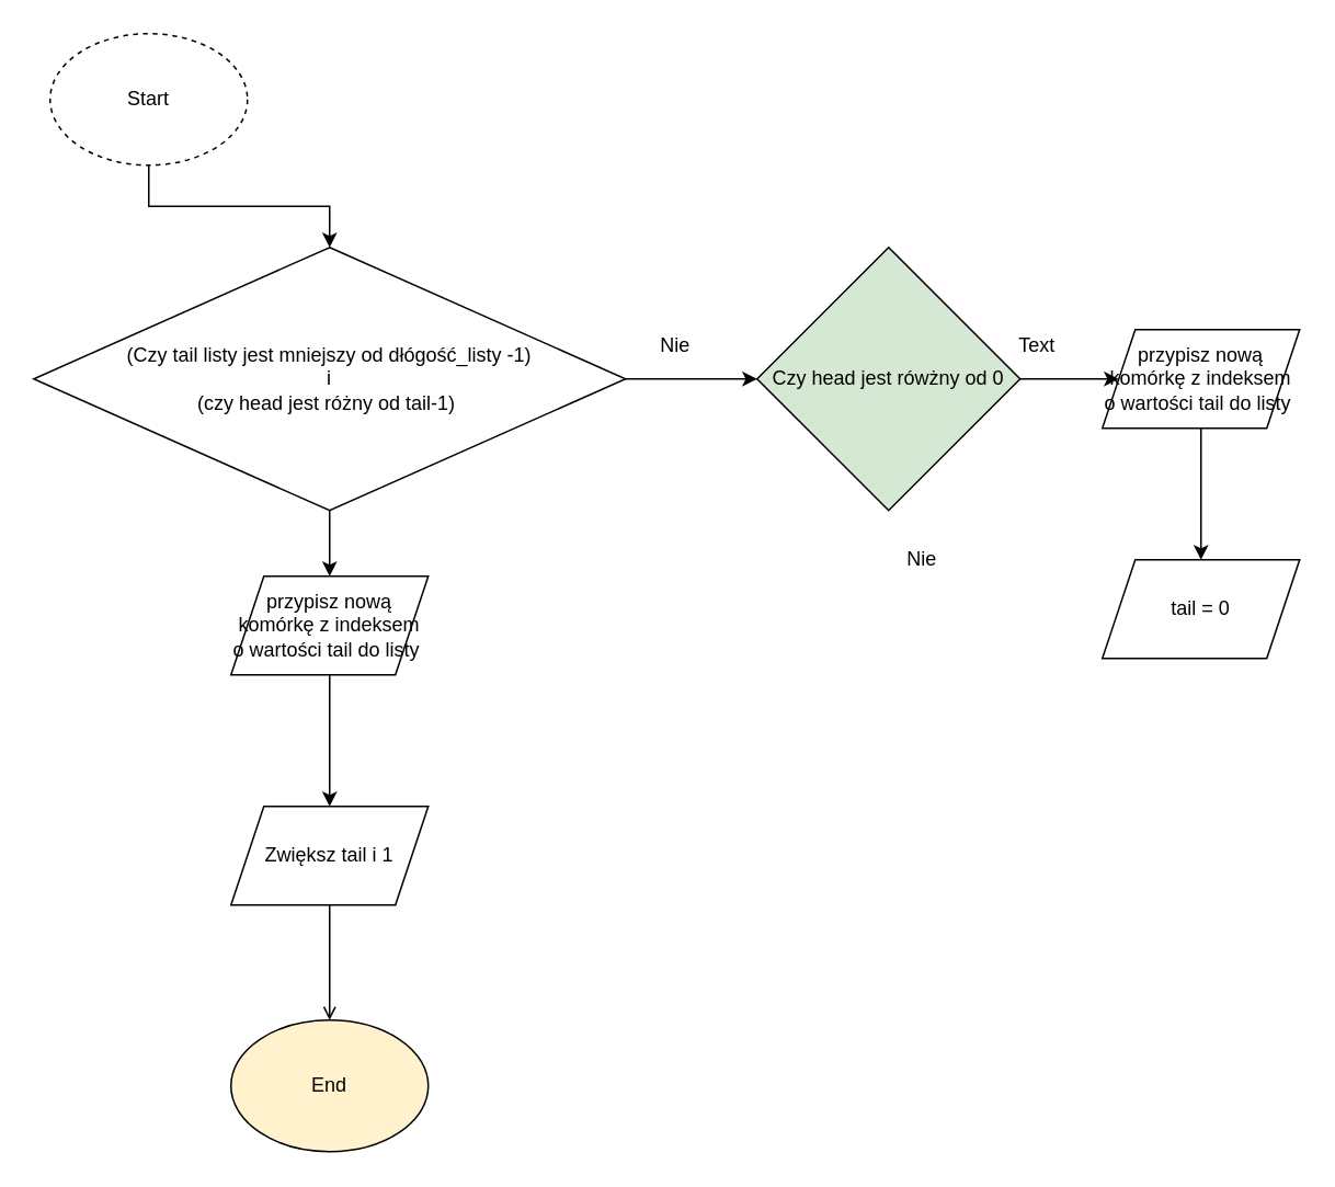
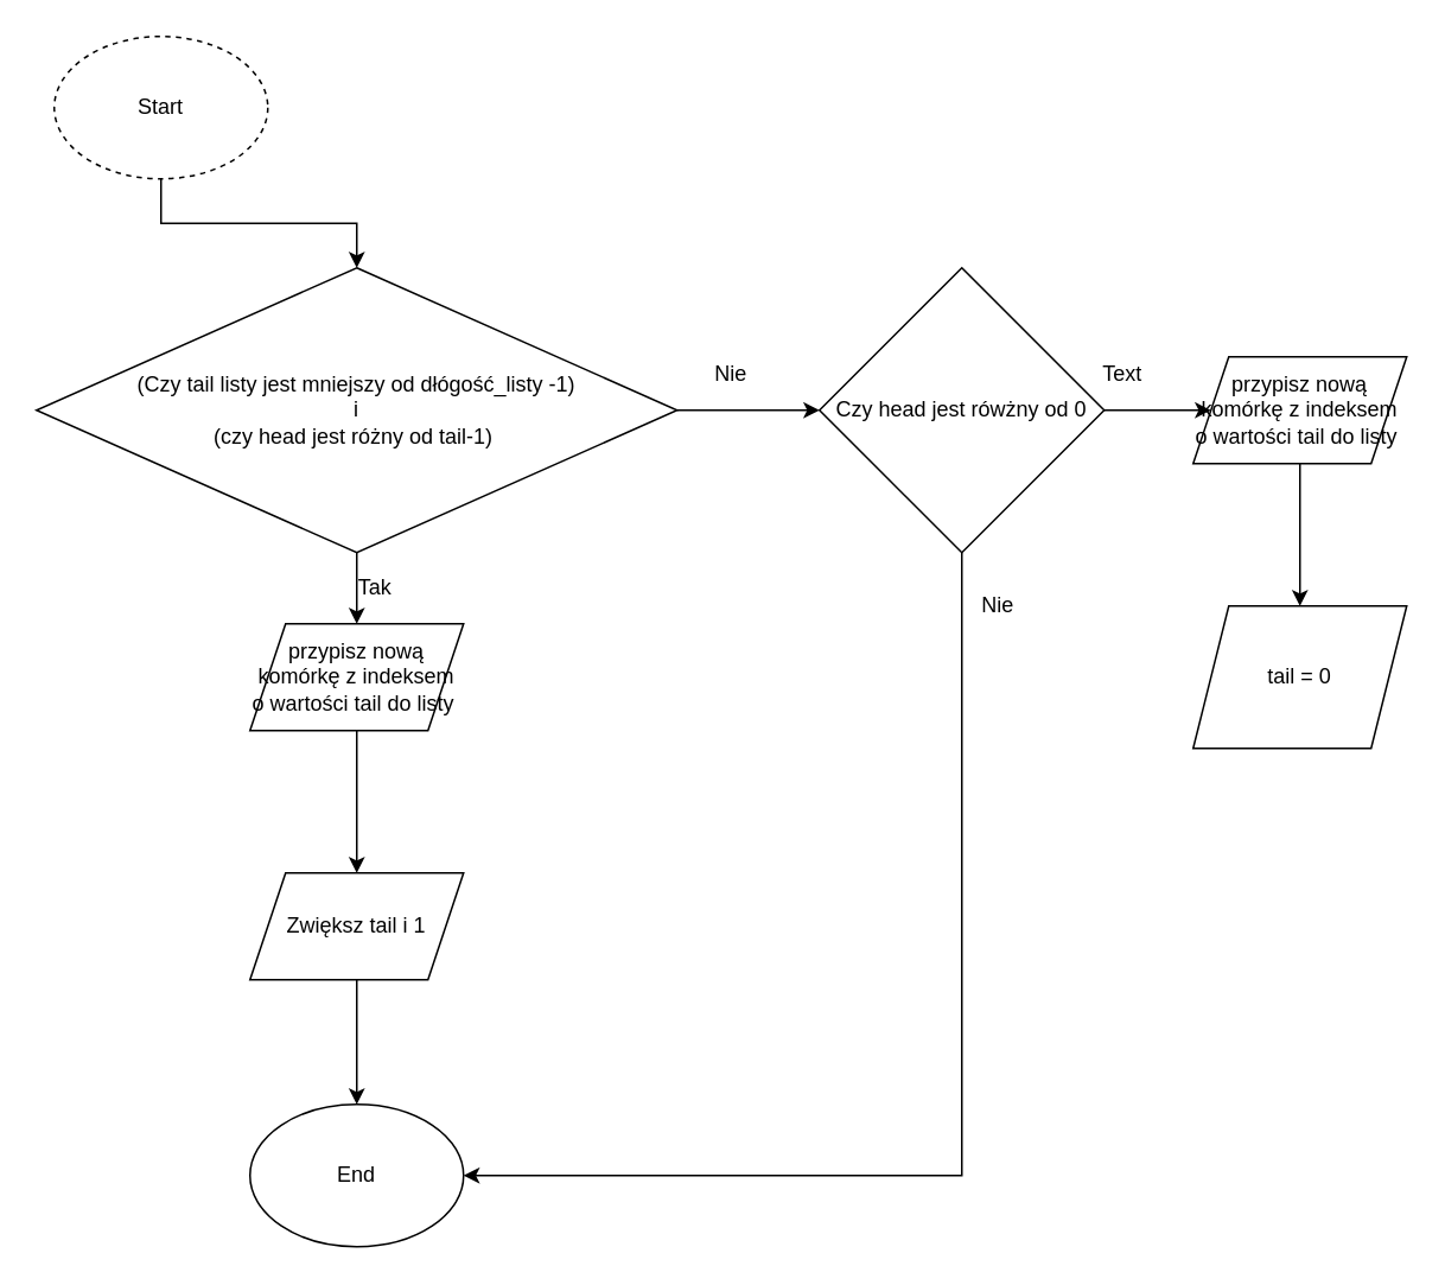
- <mxCell id="15" value="Czy head jest rówżny od 0" style="rhombus;whiteSpace=wrap;html=1;fillColor=#d5e8d4;" vertex="1" parent="1"><mxGeometry x="460" y="150" width="160" height="160" as="geometry" /></mxCell>
+ <mxCell id="15" value="Czy head jest rówżny od 0" style="rhombus;whiteSpace=wrap;html=1;" vertex="1" parent="1"><mxGeometry x="460" y="150" width="160" height="160" as="geometry" /></mxCell>
+ <mxCell id="9" value="Tak" style="text;html=1;align=center;verticalAlign=middle;resizable=0;points=[];autosize=1;" vertex="1" parent="1"><mxGeometry x="195" y="320" width="30" height="20" as="geometry" /></mxCell>
- <mxCell id="20" value="tail = 0" style="shape=parallelogram;perimeter=parallelogramPerimeter;whiteSpace=wrap;html=1;fixedSize=1;" vertex="1" parent="1"><mxGeometry x="670" y="340" width="120" height="60" as="geometry" /></mxCell>
+ <mxCell id="20" value="tail = 0" style="shape=parallelogram;perimeter=parallelogramPerimeter;whiteSpace=wrap;html=1;fixedSize=1;" vertex="1" parent="1"><mxGeometry x="670" y="340" width="120" height="80" as="geometry" /></mxCell>
- <mxCell id="10" value="" style="edgeStyle=orthogonalEdgeStyle;rounded=0;orthogonalLoop=1;jettySize=auto;html=1;endArrow=open;" edge="1" parent="1" source="11" target="12"><mxGeometry relative="1" as="geometry" /></mxCell>
+ <mxCell id="10" value="" style="edgeStyle=orthogonalEdgeStyle;rounded=0;orthogonalLoop=1;jettySize=auto;html=1;" edge="1" parent="1" source="11" target="12"><mxGeometry relative="1" as="geometry" /></mxCell>
+ <mxCell id="13" style="edgeStyle=orthogonalEdgeStyle;rounded=0;orthogonalLoop=1;jettySize=auto;html=1;entryX=1;entryY=0.5;entryDx=0;entryDy=0;" edge="1" parent="1" source="15" target="12"><mxGeometry relative="1" as="geometry"><Array as="points"><mxPoint x="540" y="660" /></Array></mxGeometry></mxCell>
- <mxCell id="12" value="End" style="ellipse;whiteSpace=wrap;html=1;fillColor=#fff2cc;" vertex="1" parent="1"><mxGeometry x="140" y="620" width="120" height="80" as="geometry" /></mxCell>
+ <mxCell id="12" value="End" style="ellipse;whiteSpace=wrap;html=1;" vertex="1" parent="1"><mxGeometry x="140" y="620" width="120" height="80" as="geometry" /></mxCell>
